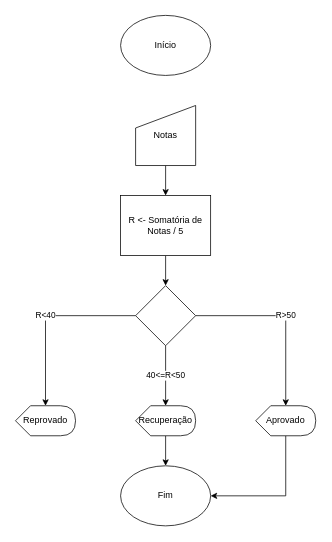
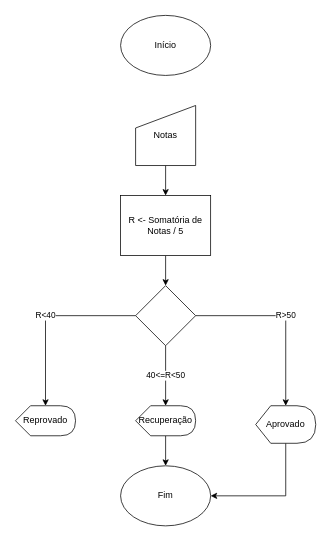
- <mxCell id="15" value="Aprovado" style="shape=display;whiteSpace=wrap;html=1;" vertex="1" parent="1"><mxGeometry x="340" y="540" width="80" height="40" as="geometry" /></mxCell>
+ <mxCell id="15" value="Aprovado" style="shape=display;whiteSpace=wrap;html=1;" vertex="1" parent="1"><mxGeometry x="340" y="540" width="80" height="50" as="geometry" /></mxCell>
